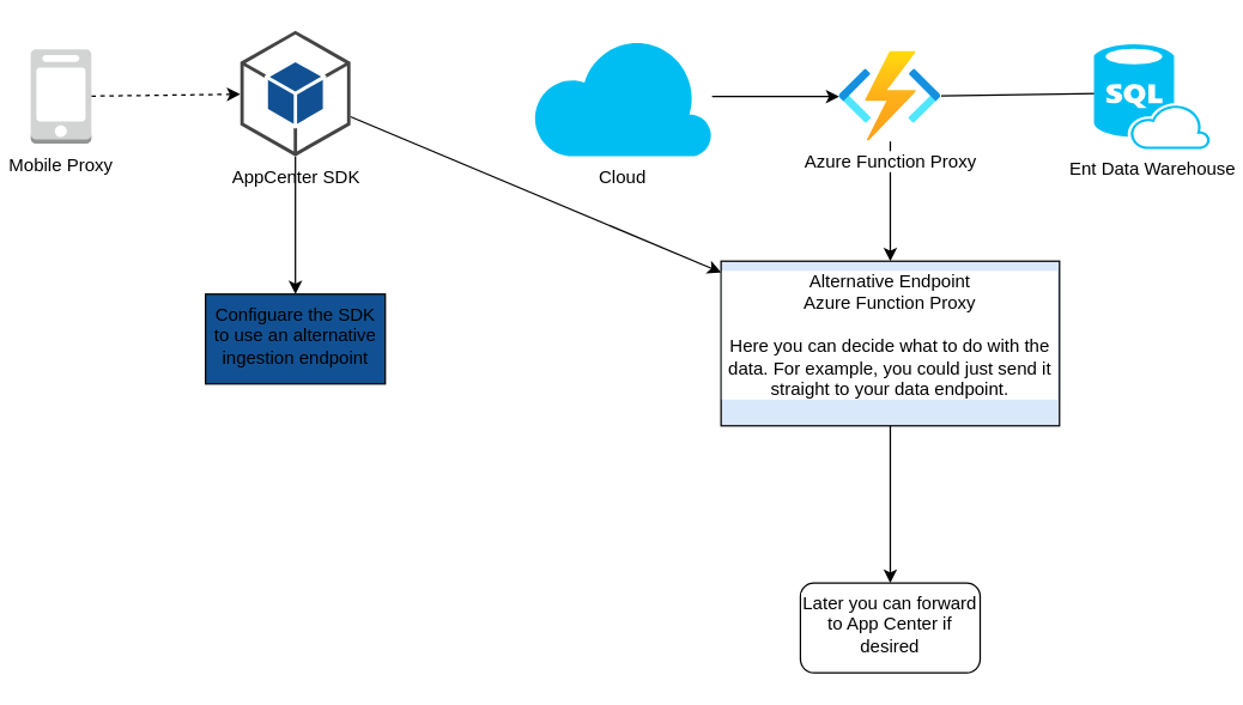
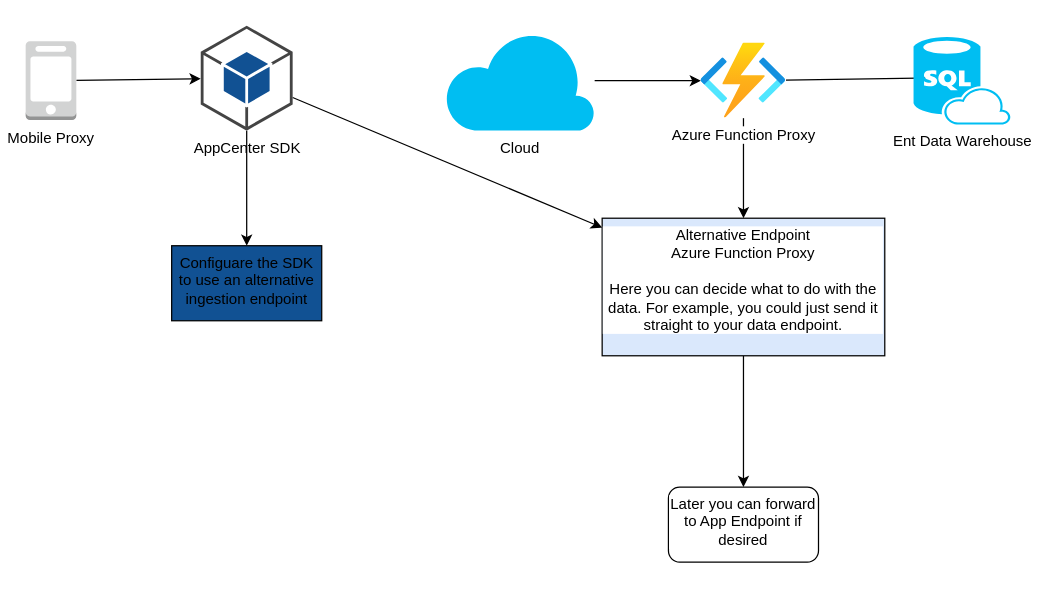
- <mxCell id="7" style="edgeStyle=none;html=1;dashed=1;" edge="1" parent="1" source="8" target="11"><mxGeometry relative="1" as="geometry" /></mxCell>
+ <mxCell id="7" style="edgeStyle=none;html=1;" edge="1" parent="1" source="8" target="11"><mxGeometry relative="1" as="geometry" /></mxCell>
- <mxCell id="16" value="Later you can forward to App Center if desired" style="rounded=1;whiteSpace=wrap;html=1;verticalAlign=top;labelBackgroundColor=default;" vertex="1" parent="1"><mxGeometry x="534" y="389" width="120" height="60" as="geometry" /></mxCell>
+ <mxCell id="16" value="Later you can forward to App Endpoint if desired" style="rounded=1;whiteSpace=wrap;html=1;verticalAlign=top;labelBackgroundColor=default;" vertex="1" parent="1"><mxGeometry x="534" y="389" width="120" height="60" as="geometry" /></mxCell>
